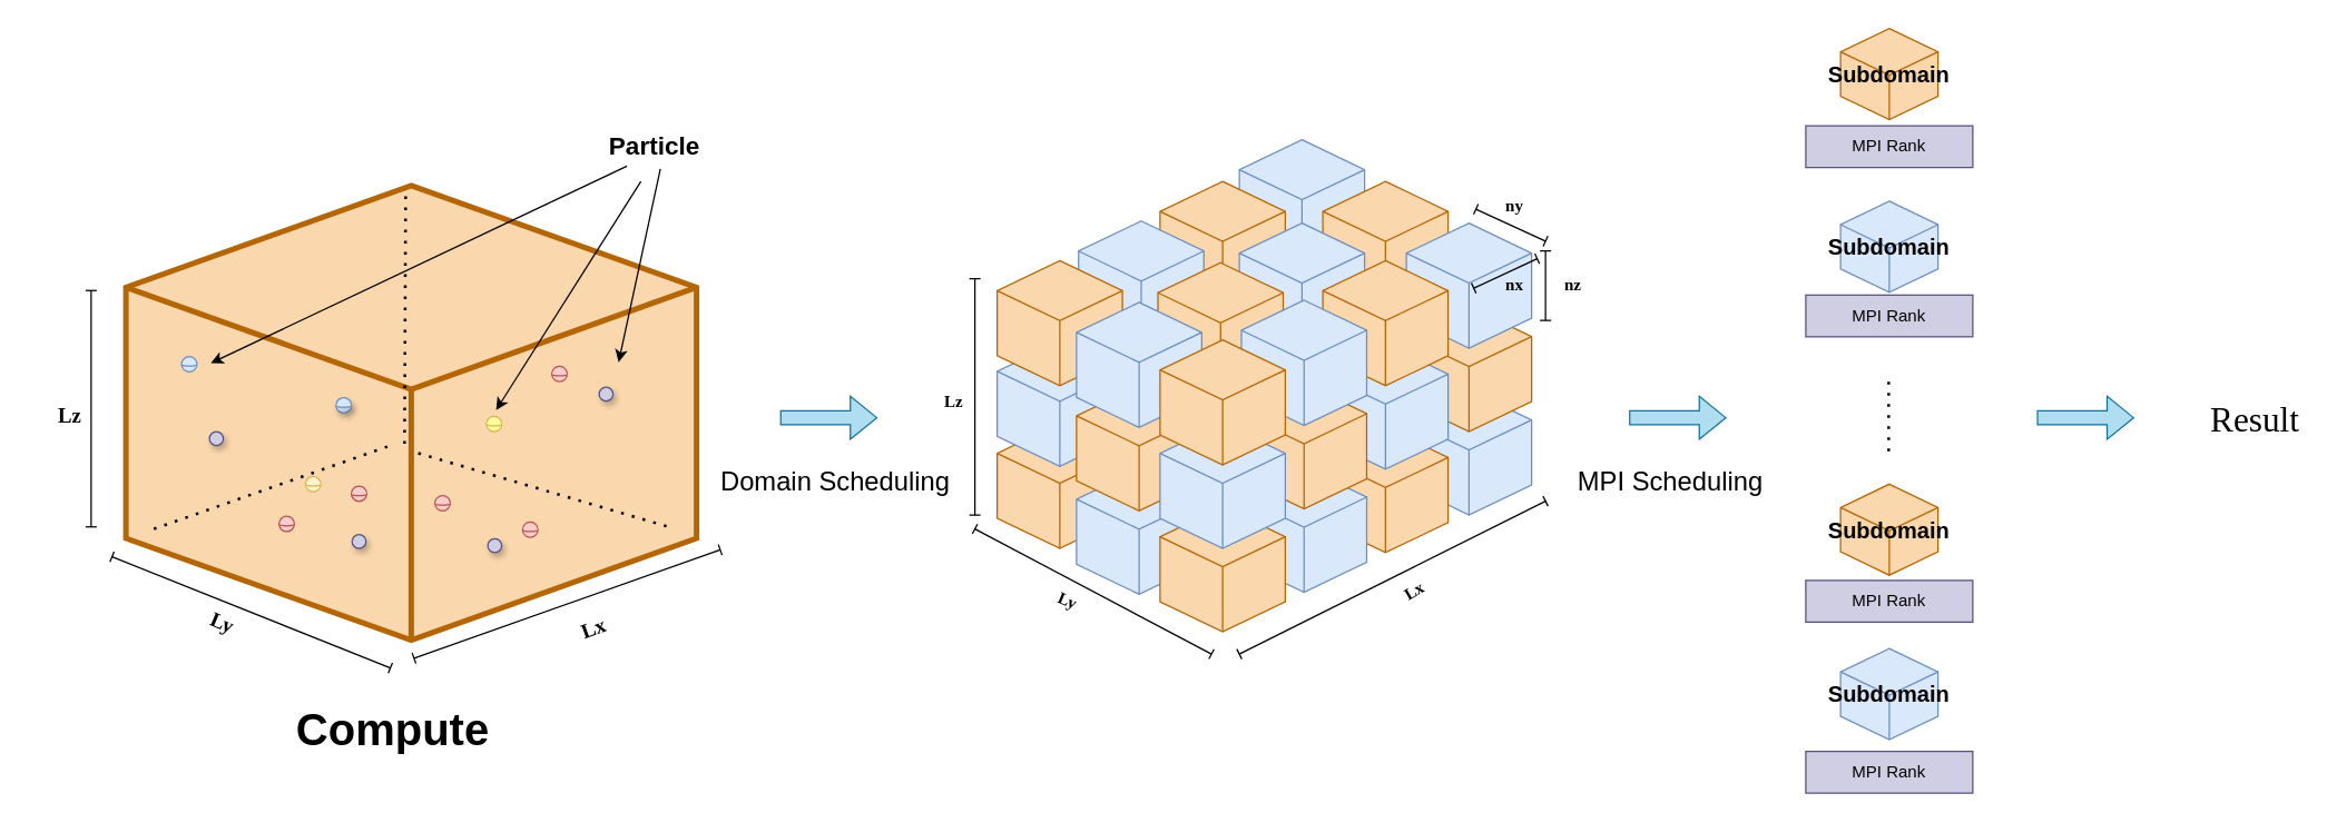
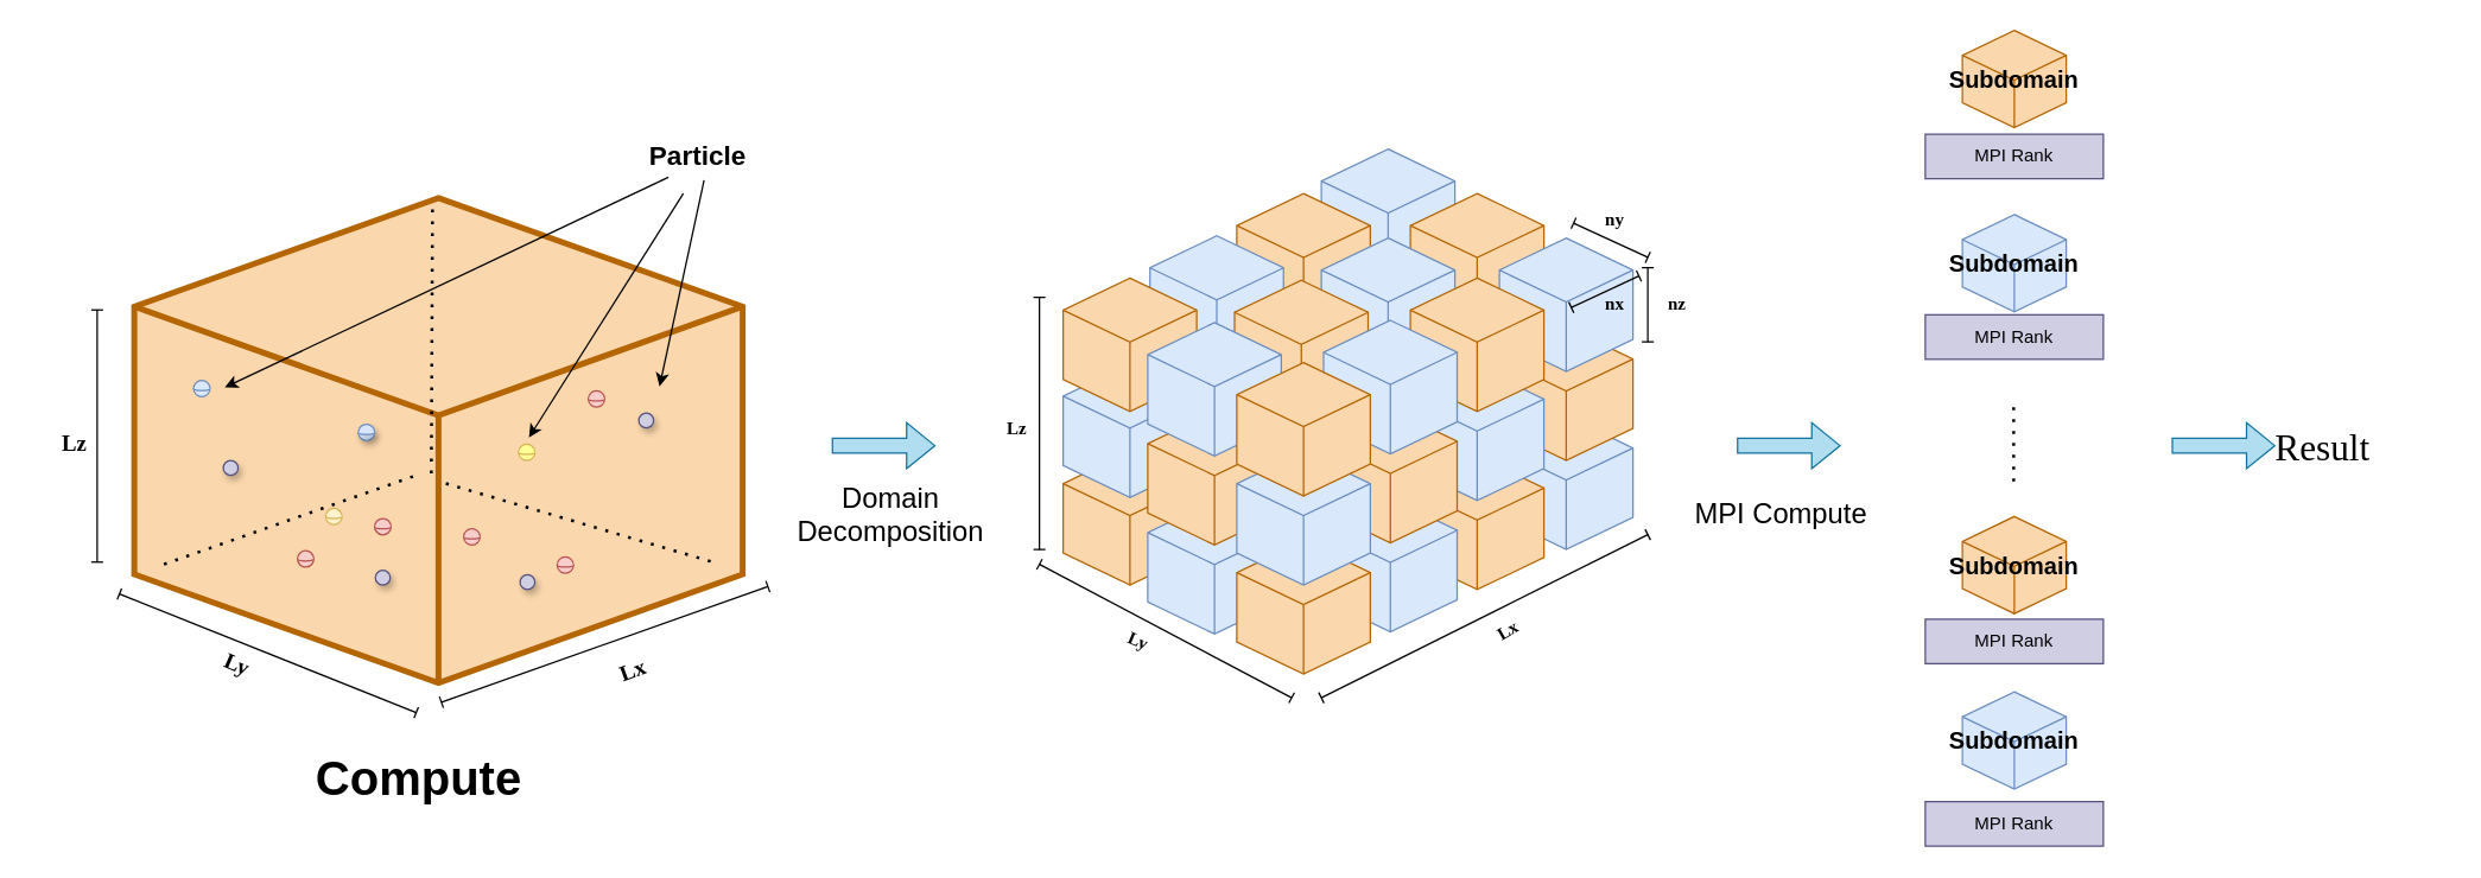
- <mxCell id="78" value="&lt;font face=&quot;Comic Sans MS&quot; style=&quot;font-size: 25px;&quot;&gt;Result&lt;/font&gt;" style="text;html=1;align=center;verticalAlign=middle;whiteSpace=wrap;rounded=0;" parent="1" vertex="1"><mxGeometry x="1590" y="285.5" width="60" height="30" as="geometry" /></mxCell>
+ <mxCell id="78" value="&lt;font face=&quot;Comic Sans MS&quot; style=&quot;font-size: 25px;&quot;&gt;Result&lt;/font&gt;" style="text;html=1;align=center;verticalAlign=middle;whiteSpace=wrap;rounded=0;" parent="1" vertex="1"><mxGeometry x="1535" y="285.5" width="60" height="30" as="geometry" /></mxCell>
- <mxCell id="56" value="&lt;font style=&quot;font-size: 19px;&quot;&gt;Domain Scheduling&lt;/font&gt;" style="text;html=1;align=center;verticalAlign=middle;whiteSpace=wrap;rounded=0;" parent="1" vertex="1"><mxGeometry x="510" y="332.25" width="180" height="30" as="geometry" /></mxCell>
+ <mxCell id="56" value="&lt;font style=&quot;font-size: 19px;&quot;&gt;Domain Decomposition&lt;/font&gt;" style="text;html=1;align=center;verticalAlign=middle;whiteSpace=wrap;rounded=0;" parent="1" vertex="1"><mxGeometry x="510" y="332.25" width="180" height="30" as="geometry" /></mxCell>
- <mxCell id="76" value="&lt;font style=&quot;font-size: 19px;&quot;&gt;MPI Scheduling&lt;/font&gt;" style="text;html=1;align=center;verticalAlign=middle;whiteSpace=wrap;rounded=0;" parent="1" vertex="1"><mxGeometry x="1110" y="332.25" width="180" height="30" as="geometry" /></mxCell>
+ <mxCell id="76" value="&lt;font style=&quot;font-size: 19px;&quot;&gt;MPI Compute&lt;/font&gt;" style="text;html=1;align=center;verticalAlign=middle;whiteSpace=wrap;rounded=0;" parent="1" vertex="1"><mxGeometry x="1110" y="332.25" width="180" height="30" as="geometry" /></mxCell>
